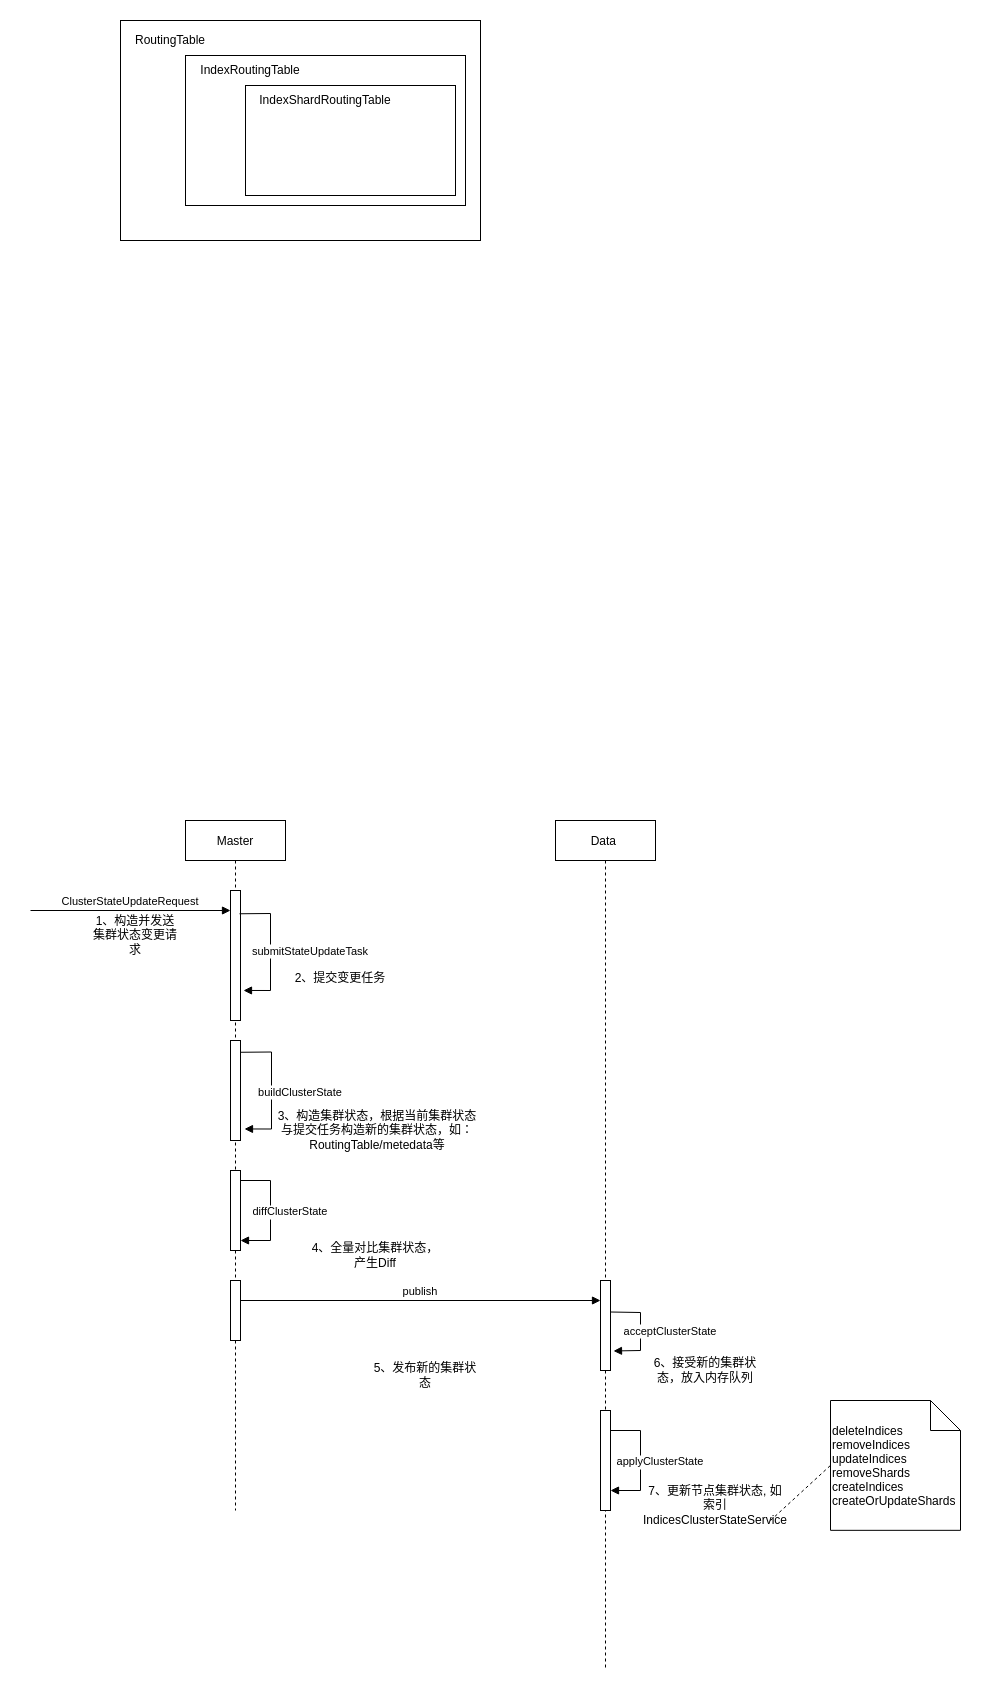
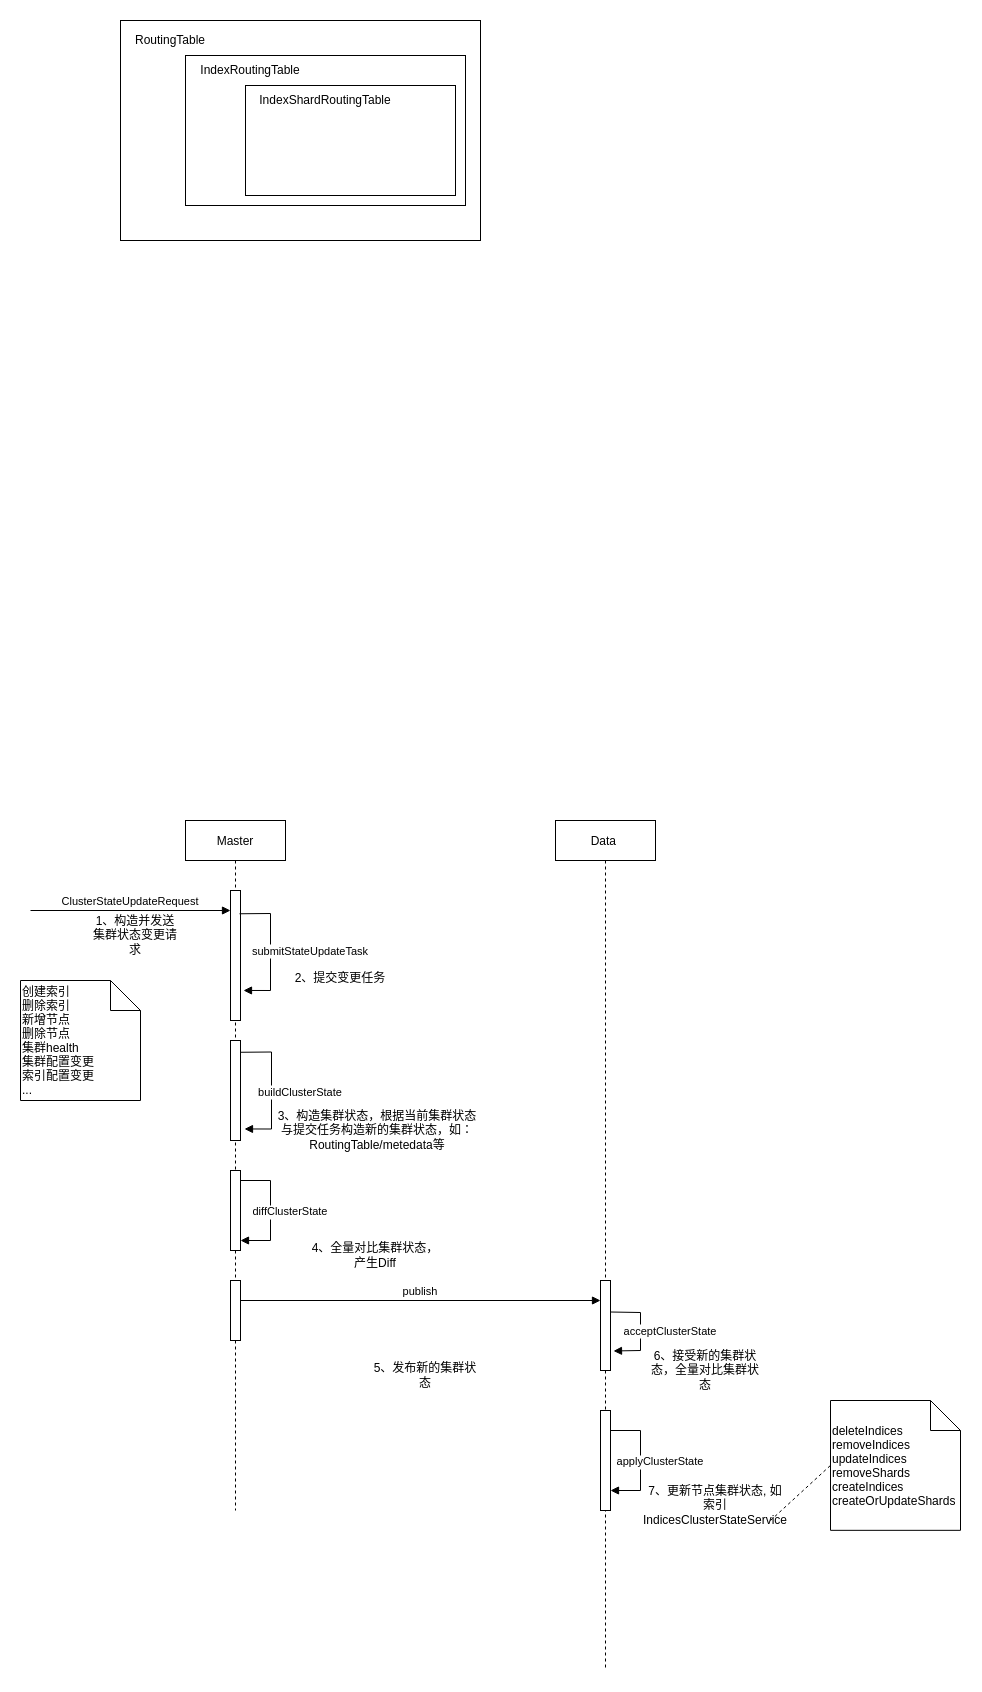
+ <mxCell id="26" value="创建索引&#10;删除索引&#10;新增节点&#10;删除节点&#10;集群health&#10;集群配置变更&#10;索引配置变更&#10;..." style="shape=note;align=left" parent="1" vertex="1"><mxGeometry x="20" y="980" width="120" height="120" as="geometry" /></mxCell>
- <mxCell id="29" value="6、接受新的集群状态，放入内存队列" style="text;html=1;strokeColor=none;fillColor=none;align=center;verticalAlign=middle;whiteSpace=wrap;rounded=0;" parent="1" vertex="1"><mxGeometry x="650" y="1350" width="110" height="40" as="geometry" /></mxCell>
+ <mxCell id="29" value="6、接受新的集群状态，全量对比集群状态" style="text;html=1;strokeColor=none;fillColor=none;align=center;verticalAlign=middle;whiteSpace=wrap;rounded=0;" parent="1" vertex="1"><mxGeometry x="650" y="1350" width="110" height="40" as="geometry" /></mxCell>
